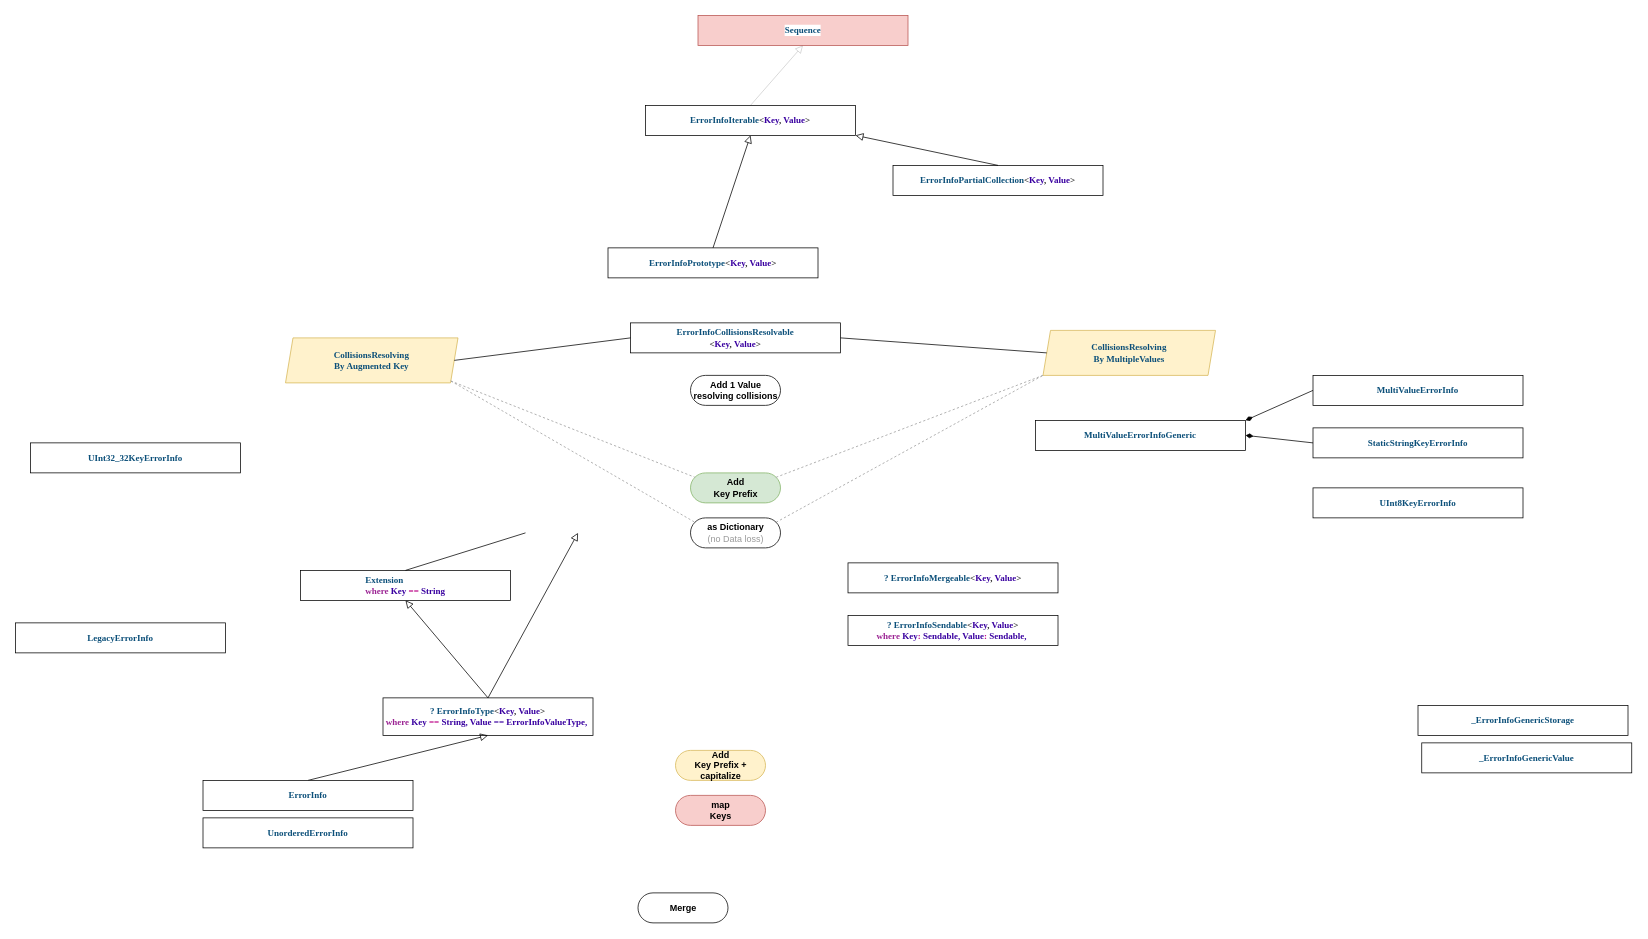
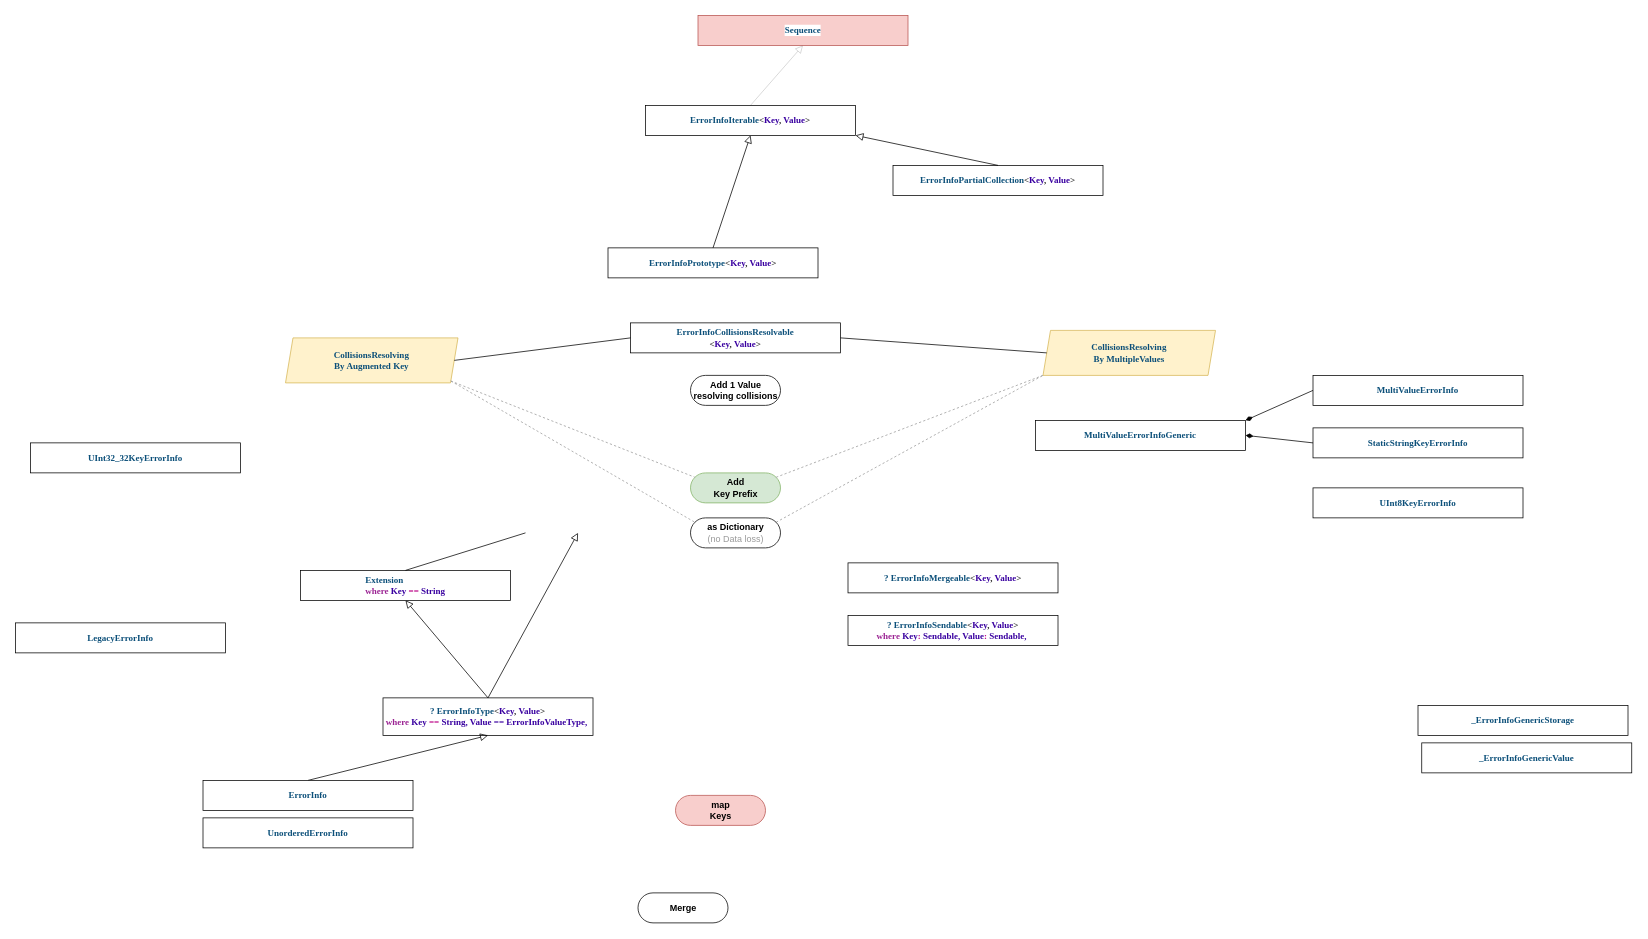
- <mxCell id="40" value="&lt;b&gt;Add&lt;/b&gt;&lt;div&gt;&lt;b&gt;Key Prefix +&lt;/b&gt;&lt;/div&gt;&lt;div&gt;&lt;b&gt;capitalize&lt;/b&gt;&lt;/div&gt;" style="html=1;dashed=0;whitespace=wrap;shape=mxgraph.dfd.start;strokeWidth=1;fillColor=#fff2cc;strokeColor=#d6b656;" parent="1" vertex="1"><mxGeometry x="900" y="1000" width="120" height="40" as="geometry" /></mxCell>
